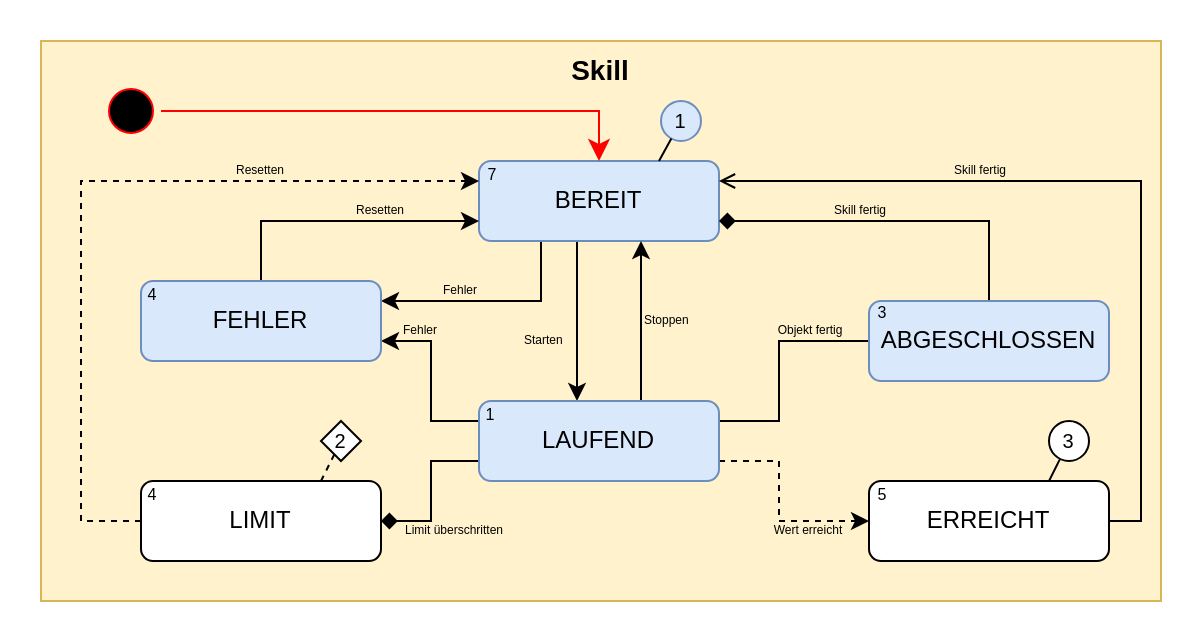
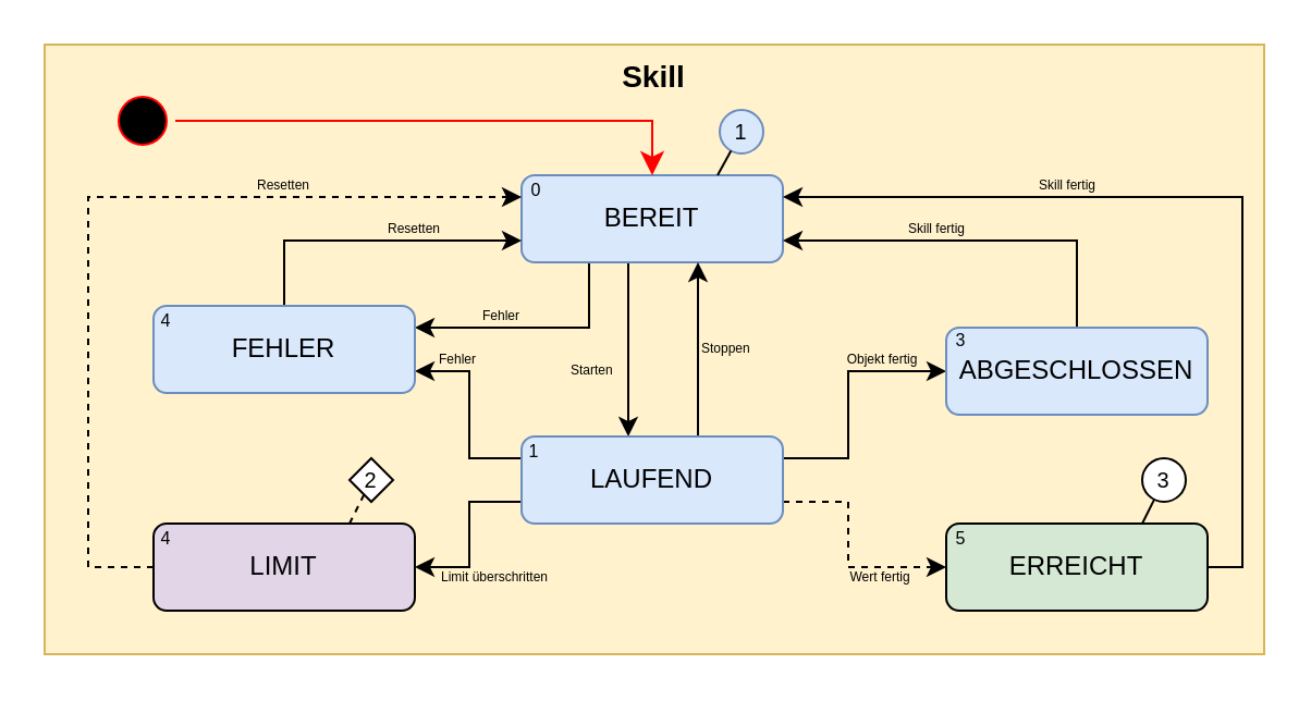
- <mxCell id="39" value="7" style="ellipse;whiteSpace=wrap;html=1;aspect=fixed;fillColor=none;strokeColor=none;fontSize=8;" vertex="1" parent="2"><mxGeometry x="216" y="57" width="20" height="20" as="geometry" /></mxCell>
+ <mxCell id="39" value="0" style="ellipse;whiteSpace=wrap;html=1;aspect=fixed;fillColor=none;strokeColor=none;fontSize=8;" vertex="1" parent="2"><mxGeometry x="216" y="57" width="20" height="20" as="geometry" /></mxCell>
- <mxCell id="13" style="edgeStyle=orthogonalEdgeStyle;rounded=0;orthogonalLoop=1;jettySize=auto;html=1;entryX=1;entryY=0.25;entryDx=0;entryDy=0;endArrow=open;" parent="2" source="14" target="6" edge="1"><mxGeometry relative="1" as="geometry"><Array as="points"><mxPoint x="550" y="240" /><mxPoint x="550" y="70" /></Array></mxGeometry></mxCell>
+ <mxCell id="13" style="edgeStyle=orthogonalEdgeStyle;rounded=0;orthogonalLoop=1;jettySize=auto;html=1;entryX=1;entryY=0.25;entryDx=0;entryDy=0;" parent="2" source="14" target="6" edge="1"><mxGeometry relative="1" as="geometry"><Array as="points"><mxPoint x="550" y="240" /><mxPoint x="550" y="70" /></Array></mxGeometry></mxCell>
- <mxCell id="17" style="edgeStyle=orthogonalEdgeStyle;rounded=0;orthogonalLoop=1;jettySize=auto;html=1;entryX=1;entryY=0.75;entryDx=0;entryDy=0;endArrow=diamond;" parent="2" source="18" target="6" edge="1"><mxGeometry relative="1" as="geometry"><Array as="points"><mxPoint x="474" y="90" /></Array></mxGeometry></mxCell>
+ <mxCell id="17" style="edgeStyle=orthogonalEdgeStyle;rounded=0;orthogonalLoop=1;jettySize=auto;html=1;entryX=1;entryY=0.75;entryDx=0;entryDy=0;" parent="2" source="18" target="6" edge="1"><mxGeometry relative="1" as="geometry"><Array as="points"><mxPoint x="474" y="90" /></Array></mxGeometry></mxCell>
- <mxCell id="7" style="edgeStyle=orthogonalEdgeStyle;rounded=0;orthogonalLoop=1;jettySize=auto;html=1;entryX=0;entryY=0.5;entryDx=0;entryDy=0;endArrow=none;" parent="2" source="12" target="18" edge="1"><mxGeometry relative="1" as="geometry"><Array as="points"><mxPoint x="369" y="190" /><mxPoint x="369" y="150" /></Array></mxGeometry></mxCell>
+ <mxCell id="7" style="edgeStyle=orthogonalEdgeStyle;rounded=0;orthogonalLoop=1;jettySize=auto;html=1;entryX=0;entryY=0.5;entryDx=0;entryDy=0;" parent="2" source="12" target="18" edge="1"><mxGeometry relative="1" as="geometry"><Array as="points"><mxPoint x="369" y="190" /><mxPoint x="369" y="150" /></Array></mxGeometry></mxCell>
- <mxCell id="16" value="LIMIT" style="rounded=1;whiteSpace=wrap;html=1;" parent="2" vertex="1"><mxGeometry x="50" y="220" width="120" height="40" as="geometry" /></mxCell>
+ <mxCell id="16" value="LIMIT" style="rounded=1;whiteSpace=wrap;html=1;fillColor=#e1d5e7;" parent="2" vertex="1"><mxGeometry x="50" y="220" width="120" height="40" as="geometry" /></mxCell>
- <mxCell id="10" style="edgeStyle=orthogonalEdgeStyle;rounded=0;orthogonalLoop=1;jettySize=auto;html=1;endArrow=diamond;" parent="2" source="12" target="16" edge="1"><mxGeometry relative="1" as="geometry"><Array as="points"><mxPoint x="195" y="210" /><mxPoint x="195" y="240" /></Array></mxGeometry></mxCell>
+ <mxCell id="10" style="edgeStyle=orthogonalEdgeStyle;rounded=0;orthogonalLoop=1;jettySize=auto;html=1;" parent="2" source="12" target="16" edge="1"><mxGeometry relative="1" as="geometry"><Array as="points"><mxPoint x="195" y="210" /><mxPoint x="195" y="240" /></Array></mxGeometry></mxCell>
- <mxCell id="14" value="ERREICHT" style="rounded=1;whiteSpace=wrap;html=1;" parent="2" vertex="1"><mxGeometry x="414" y="220" width="120" height="40" as="geometry" /></mxCell>
+ <mxCell id="14" value="ERREICHT" style="rounded=1;whiteSpace=wrap;html=1;fillColor=#d5e8d4;" parent="2" vertex="1"><mxGeometry x="414" y="220" width="120" height="40" as="geometry" /></mxCell>
- <mxCell id="29" value="Wert erreicht" style="text;html=1;align=center;verticalAlign=middle;whiteSpace=wrap;rounded=0;fontSize=6;container=0;" parent="2" vertex="1"><mxGeometry x="354" y="240" width="60" height="10" as="geometry" /></mxCell>
+ <mxCell id="29" value="Wert fertig" style="text;html=1;align=center;verticalAlign=middle;whiteSpace=wrap;rounded=0;fontSize=6;container=0;" parent="2" vertex="1"><mxGeometry x="354" y="240" width="60" height="10" as="geometry" /></mxCell>
